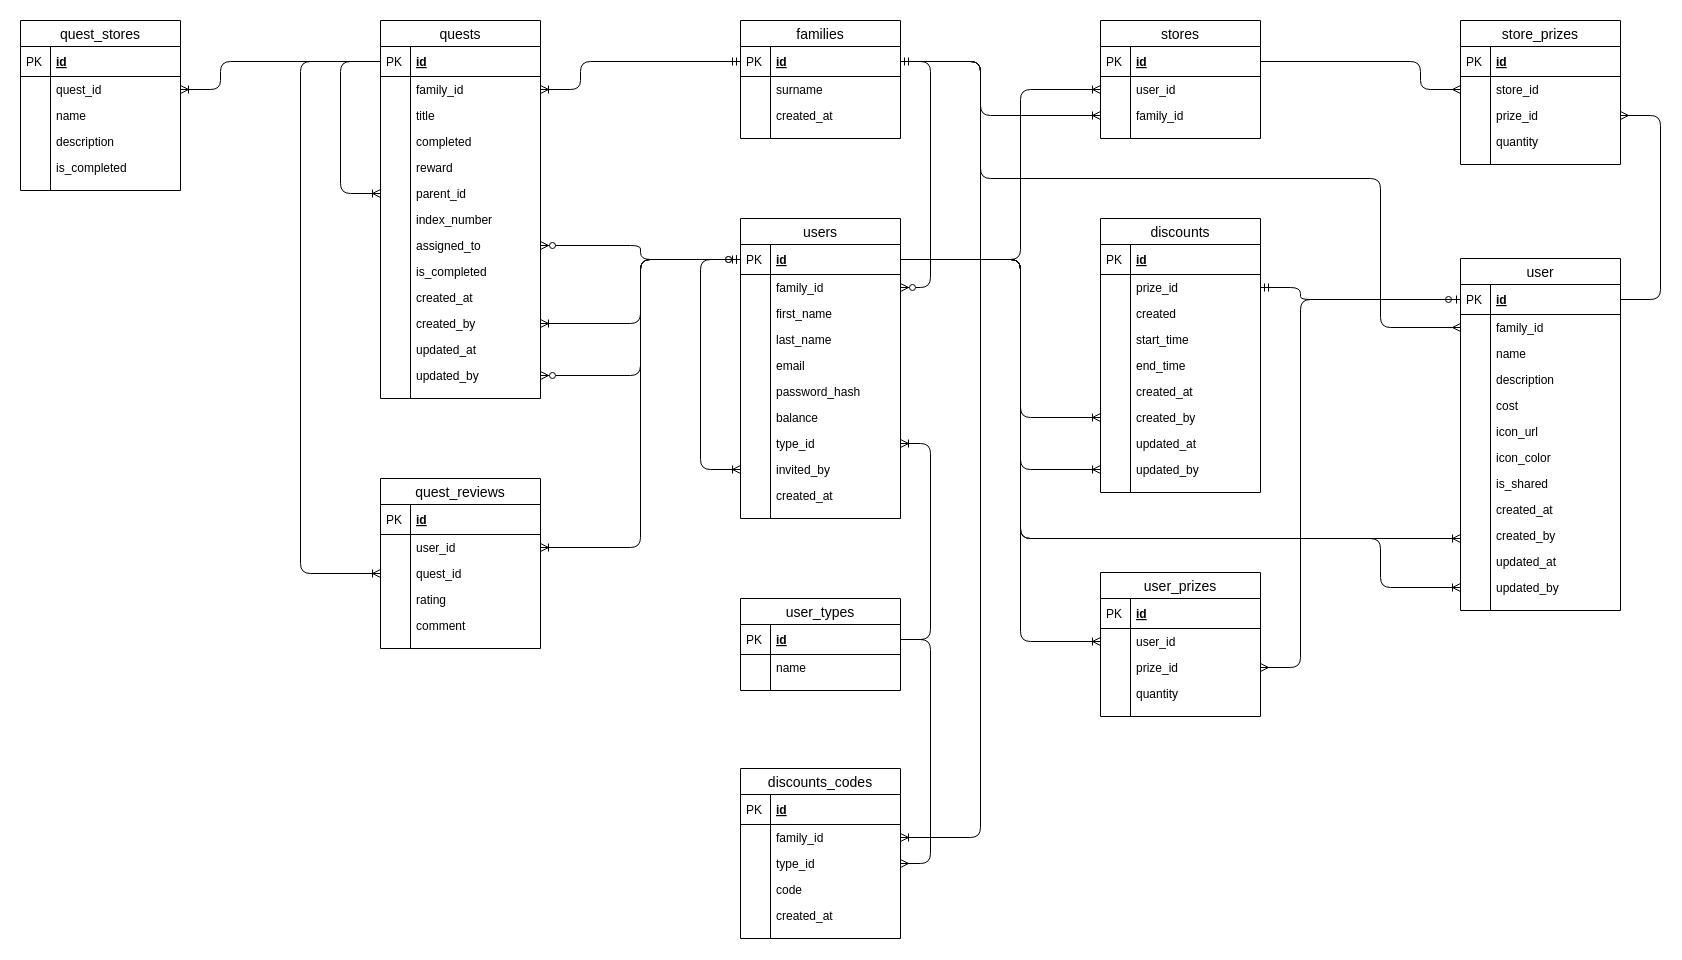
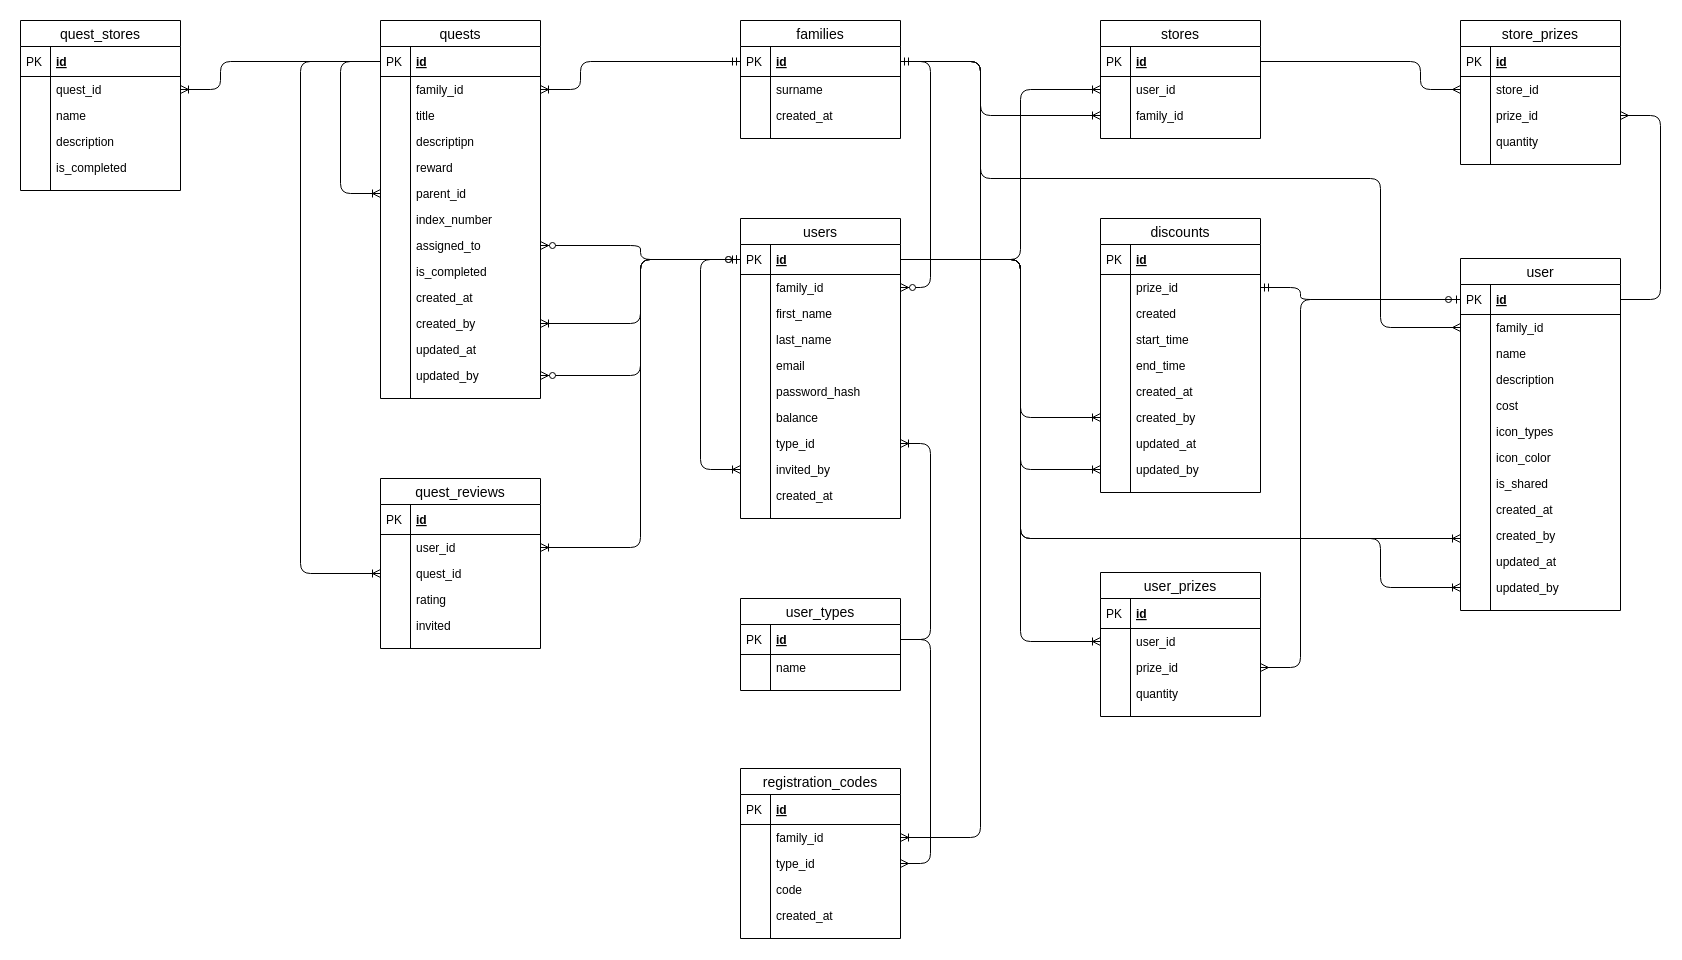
- <mxCell id="41" value="completed" style="shape=partialRectangle;top=0;left=0;right=0;bottom=0;align=left;verticalAlign=top;fillColor=none;spacingLeft=34;spacingRight=4;overflow=hidden;rotatable=0;points=[[0,0.5],[1,0.5]];portConstraint=eastwest;dropTarget=0;fontSize=12;" vertex="1" parent="34"><mxGeometry y="108" width="160" height="26" as="geometry" /></mxCell>
+ <mxCell id="41" value="descriptipn" style="shape=partialRectangle;top=0;left=0;right=0;bottom=0;align=left;verticalAlign=top;fillColor=none;spacingLeft=34;spacingRight=4;overflow=hidden;rotatable=0;points=[[0,0.5],[1,0.5]];portConstraint=eastwest;dropTarget=0;fontSize=12;" vertex="1" parent="34"><mxGeometry y="108" width="160" height="26" as="geometry" /></mxCell>
- <mxCell id="108" value="icon_url" style="shape=partialRectangle;top=0;left=0;right=0;bottom=0;align=left;verticalAlign=top;fillColor=none;spacingLeft=34;spacingRight=4;overflow=hidden;rotatable=0;points=[[0,0.5],[1,0.5]];portConstraint=eastwest;dropTarget=0;fontSize=12;" vertex="1" parent="97"><mxGeometry y="160" width="160" height="26" as="geometry" /></mxCell>
+ <mxCell id="108" value="icon_types" style="shape=partialRectangle;top=0;left=0;right=0;bottom=0;align=left;verticalAlign=top;fillColor=none;spacingLeft=34;spacingRight=4;overflow=hidden;rotatable=0;points=[[0,0.5],[1,0.5]];portConstraint=eastwest;dropTarget=0;fontSize=12;" vertex="1" parent="97"><mxGeometry y="160" width="160" height="26" as="geometry" /></mxCell>
- <mxCell id="177" value="comment" style="shape=partialRectangle;top=0;left=0;right=0;bottom=0;align=left;verticalAlign=top;fillColor=none;spacingLeft=34;spacingRight=4;overflow=hidden;rotatable=0;points=[[0,0.5],[1,0.5]];portConstraint=eastwest;dropTarget=0;fontSize=12;" vertex="1" parent="168"><mxGeometry y="134" width="160" height="26" as="geometry" /></mxCell>
+ <mxCell id="177" value="invited" style="shape=partialRectangle;top=0;left=0;right=0;bottom=0;align=left;verticalAlign=top;fillColor=none;spacingLeft=34;spacingRight=4;overflow=hidden;rotatable=0;points=[[0,0.5],[1,0.5]];portConstraint=eastwest;dropTarget=0;fontSize=12;" vertex="1" parent="168"><mxGeometry y="134" width="160" height="26" as="geometry" /></mxCell>
- <mxCell id="124" value="discounts_codes" style="swimlane;fontStyle=0;childLayout=stackLayout;horizontal=1;startSize=26;horizontalStack=0;resizeParent=1;resizeParentMax=0;resizeLast=0;collapsible=1;marginBottom=0;align=center;fontSize=14;" vertex="1" parent="1"><mxGeometry x="740" y="768" width="160" height="170" as="geometry" /></mxCell>
+ <mxCell id="124" value="registration_codes" style="swimlane;fontStyle=0;childLayout=stackLayout;horizontal=1;startSize=26;horizontalStack=0;resizeParent=1;resizeParentMax=0;resizeLast=0;collapsible=1;marginBottom=0;align=center;fontSize=14;" vertex="1" parent="1"><mxGeometry x="740" y="768" width="160" height="170" as="geometry" /></mxCell>
